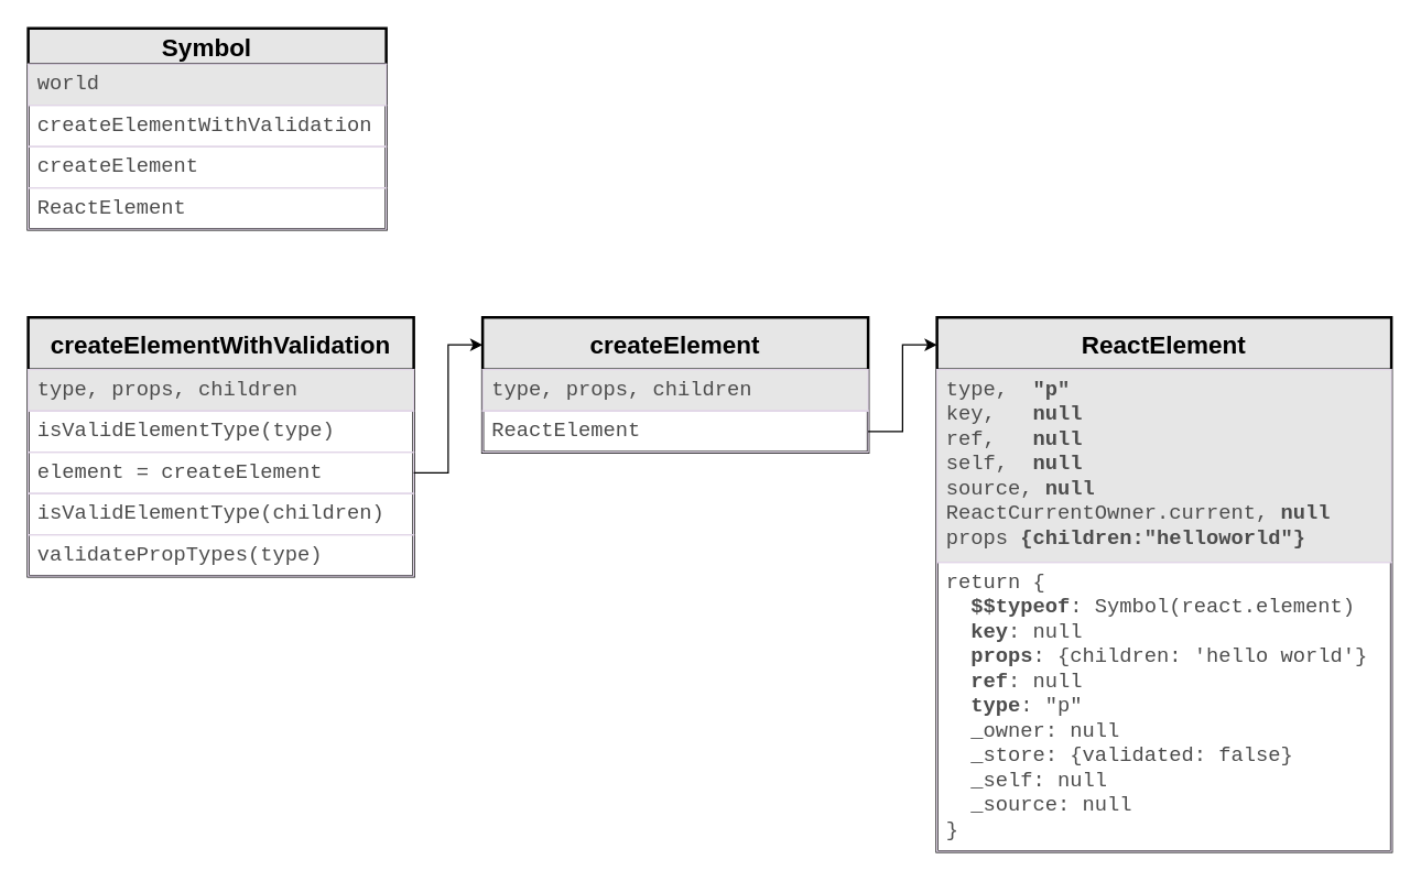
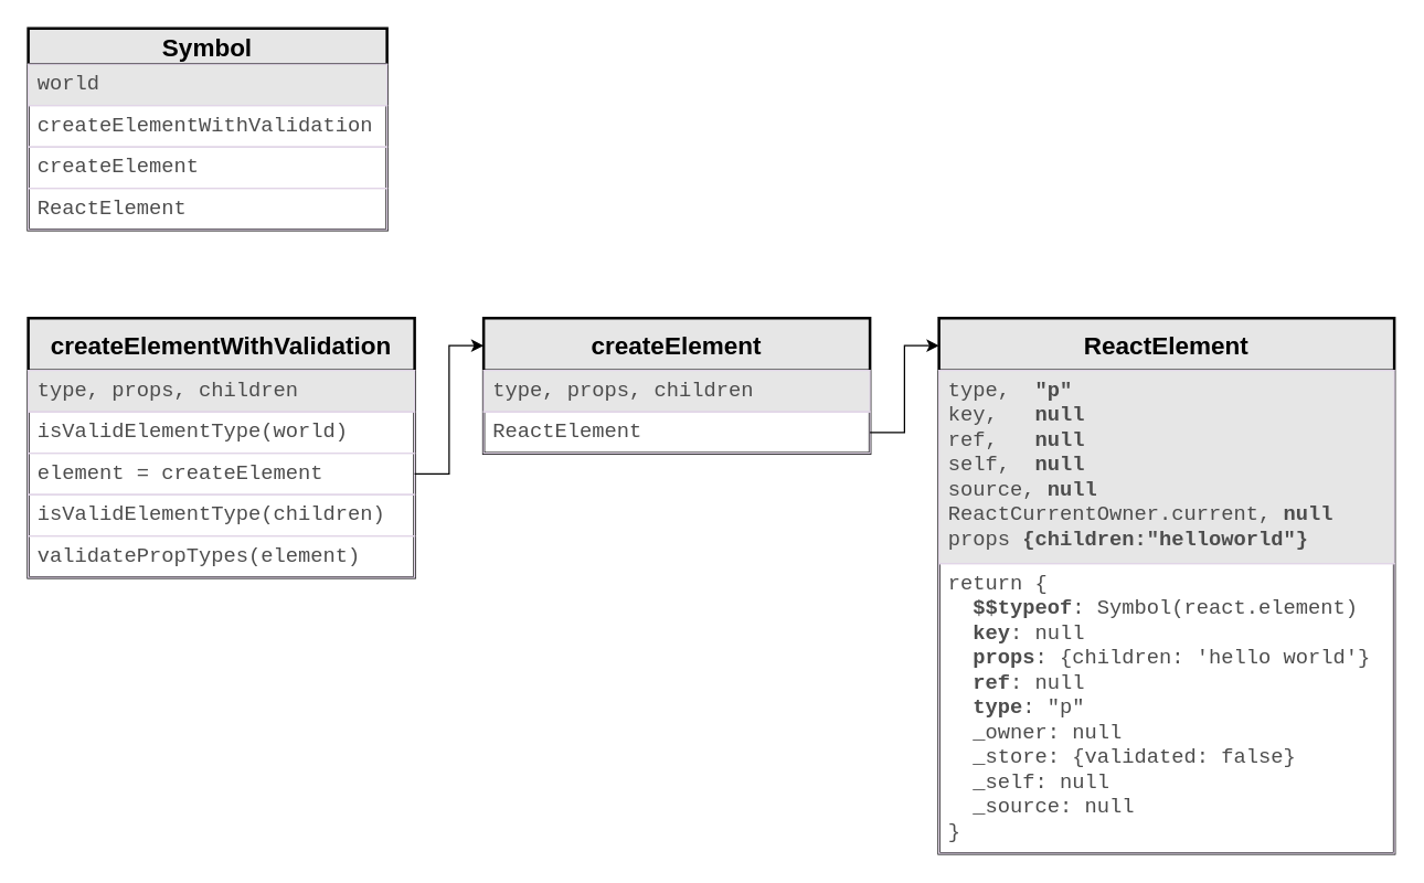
- <mxCell id="4" value="isValidElementType(type)" style="shape=note;whiteSpace=wrap;html=1;size=0;verticalAlign=top;align=left;spacingTop=-6;fontSize=15;overflow=hidden;strokeColor=#E1D5E7;autosize=1;spacingTop=0;spacingLeft=5;spacingRight=0;spacingBottom=10;fontColor=#4D4D4D;fontFamily=Courier New;fillColor=none;" parent="2" vertex="1"><mxGeometry y="68" width="280" height="30" as="geometry" /></mxCell>
+ <mxCell id="4" value="isValidElementType(world)" style="shape=note;whiteSpace=wrap;html=1;size=0;verticalAlign=top;align=left;spacingTop=-6;fontSize=15;overflow=hidden;strokeColor=#E1D5E7;autosize=1;spacingTop=0;spacingLeft=5;spacingRight=0;spacingBottom=10;fontColor=#4D4D4D;fontFamily=Courier New;fillColor=none;" parent="2" vertex="1"><mxGeometry y="68" width="280" height="30" as="geometry" /></mxCell>
- <mxCell id="7" value="validatePropTypes(type)" style="shape=note;whiteSpace=wrap;html=1;size=0;verticalAlign=top;align=left;spacingTop=-6;fontSize=15;overflow=hidden;strokeColor=#E1D5E7;autosize=1;spacingTop=0;spacingLeft=5;spacingRight=0;spacingBottom=10;fontColor=#4D4D4D;fontFamily=Courier New;fillColor=none;" parent="2" vertex="1"><mxGeometry y="158" width="280" height="30" as="geometry" /></mxCell>
+ <mxCell id="7" value="validatePropTypes(element)" style="shape=note;whiteSpace=wrap;html=1;size=0;verticalAlign=top;align=left;spacingTop=-6;fontSize=15;overflow=hidden;strokeColor=#E1D5E7;autosize=1;spacingTop=0;spacingLeft=5;spacingRight=0;spacingBottom=10;fontColor=#4D4D4D;fontFamily=Courier New;fillColor=none;" parent="2" vertex="1"><mxGeometry y="158" width="280" height="30" as="geometry" /></mxCell>
